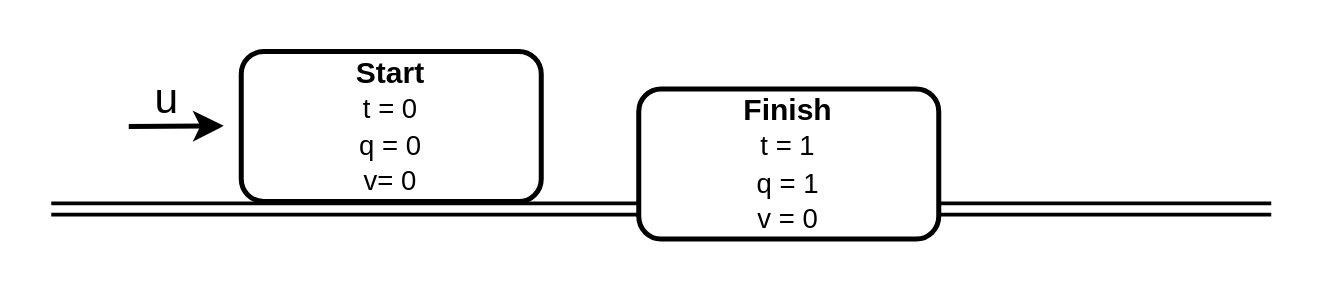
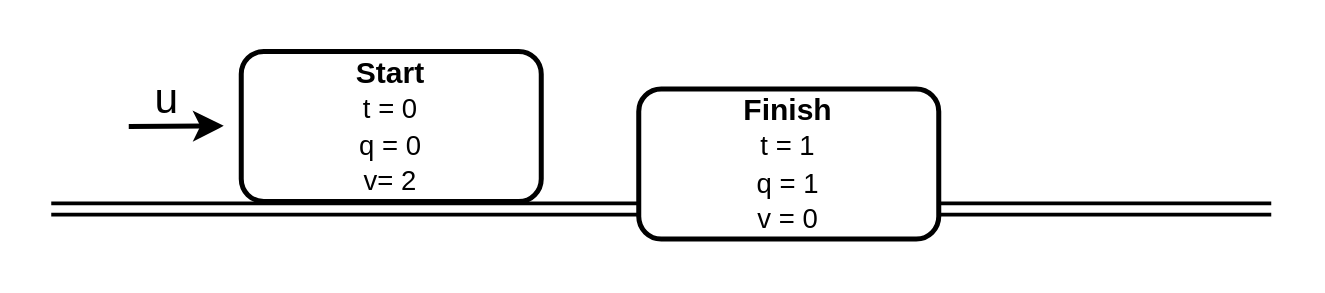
- <mxCell id="2" value="&lt;b&gt;Start&lt;br&gt;&lt;/b&gt;&lt;font style=&quot;font-size: 11px;&quot;&gt;t = 0&lt;br&gt;q = 0&lt;br&gt;v= 0&lt;/font&gt;" style="rounded=1;whiteSpace=wrap;html=1;strokeWidth=2;" parent="1" vertex="1"><mxGeometry x="96" y="20" width="120" height="60" as="geometry" /></mxCell>
+ <mxCell id="2" value="&lt;b&gt;Start&lt;br&gt;&lt;/b&gt;&lt;font style=&quot;font-size: 11px;&quot;&gt;t = 0&lt;br&gt;q = 0&lt;br&gt;v= 2&lt;/font&gt;" style="rounded=1;whiteSpace=wrap;html=1;strokeWidth=2;" parent="1" vertex="1"><mxGeometry x="96" y="20" width="120" height="60" as="geometry" /></mxCell>
